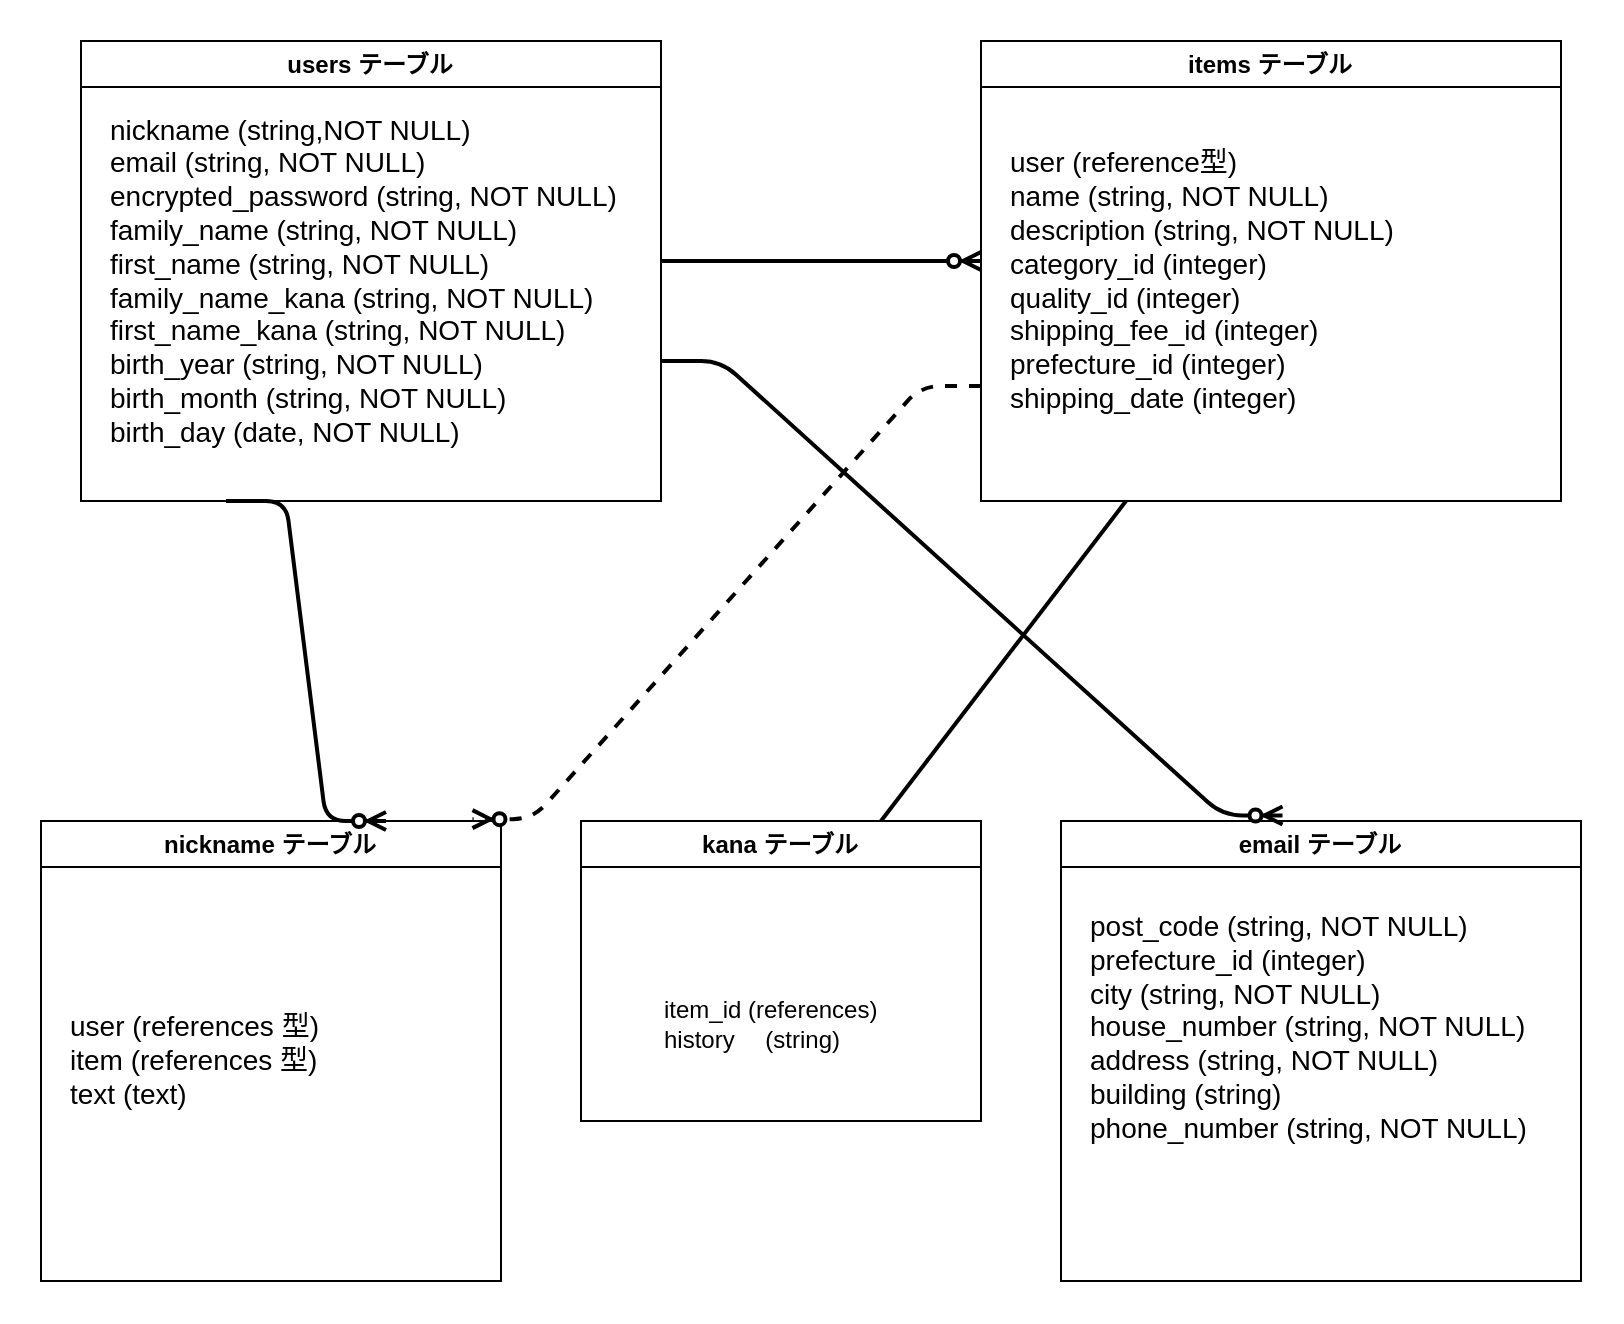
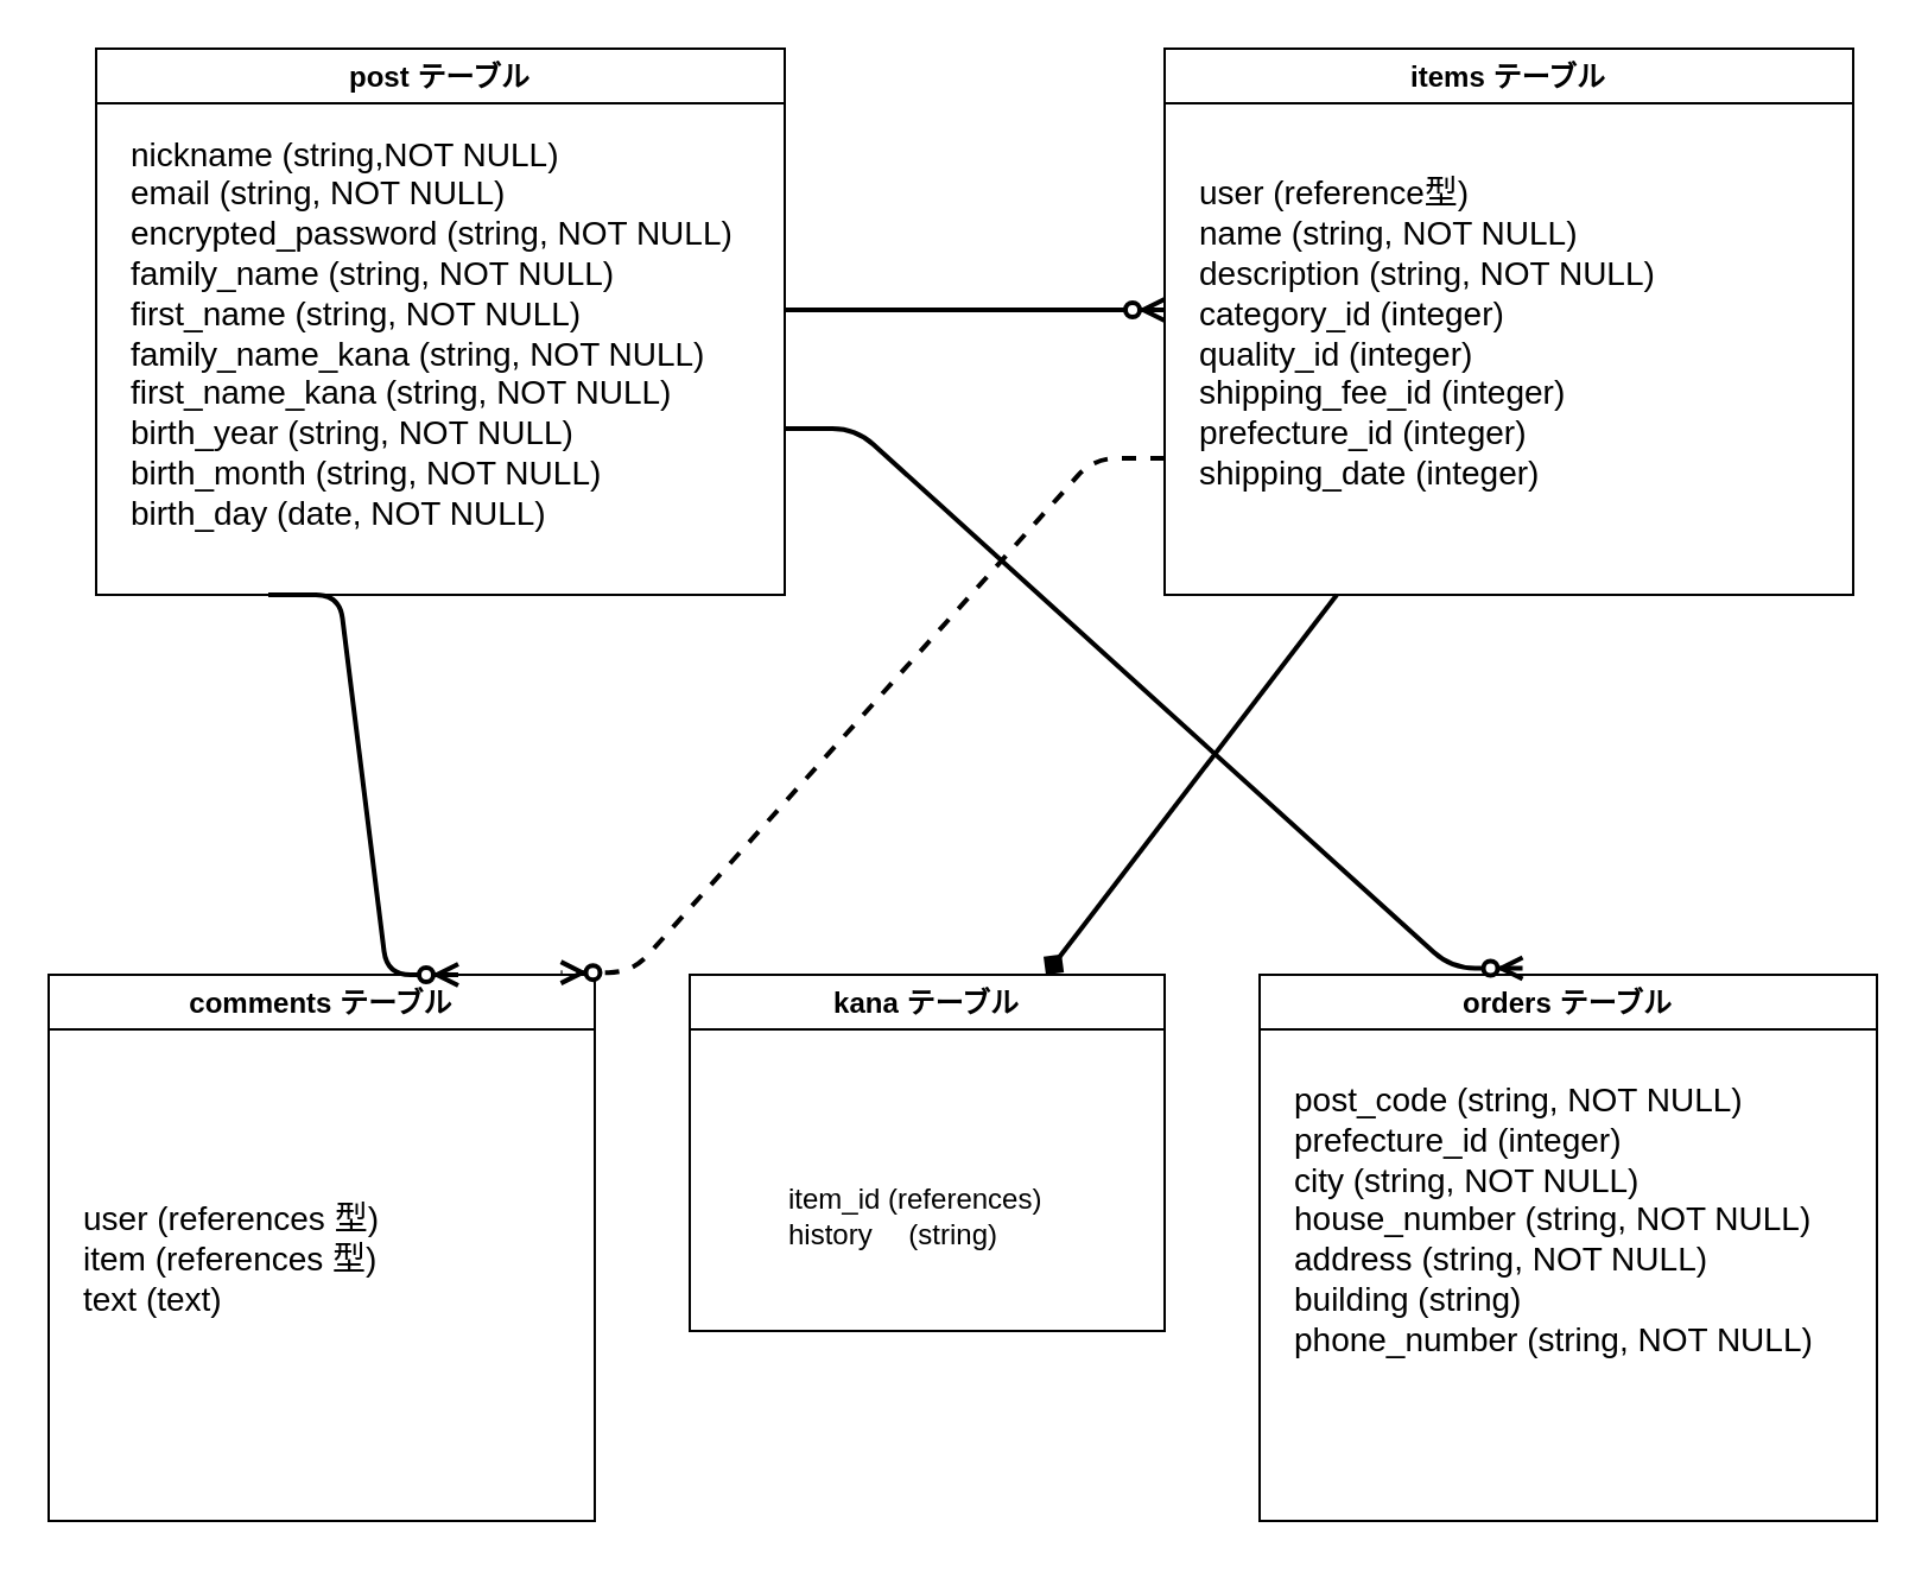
- <mxCell id="2" value="users テーブル" style="swimlane;" parent="1" vertex="1"><mxGeometry x="40" y="20" width="290" height="230" as="geometry"><mxRectangle x="40" y="50" width="110" height="23" as="alternateBounds" /></mxGeometry></mxCell>
+ <mxCell id="2" value="post テーブル" style="swimlane;" parent="1" vertex="1"><mxGeometry x="40" y="20" width="290" height="230" as="geometry"><mxRectangle x="40" y="50" width="110" height="23" as="alternateBounds" /></mxGeometry></mxCell>
- <mxCell id="16" value="" style="endArrow=none;html=1;rounded=0;exitX=0.25;exitY=1;exitDx=0;exitDy=0;entryX=0.75;entryY=0;entryDx=0;entryDy=0;strokeWidth=2;" edge="1" parent="1" source="4" target="13"><mxGeometry relative="1" as="geometry"><mxPoint x="270" y="340" as="sourcePoint" /><mxPoint x="430" y="340" as="targetPoint" /></mxGeometry></mxCell>
+ <mxCell id="16" value="" style="endArrow=diamond;html=1;rounded=0;exitX=0.25;exitY=1;exitDx=0;exitDy=0;entryX=0.75;entryY=0;entryDx=0;entryDy=0;strokeWidth=2;" edge="1" parent="1" source="4" target="13"><mxGeometry relative="1" as="geometry"><mxPoint x="270" y="340" as="sourcePoint" /><mxPoint x="430" y="340" as="targetPoint" /></mxGeometry></mxCell>
- <mxCell id="6" value="nickname テーブル" style="swimlane;" parent="1" vertex="1"><mxGeometry x="20" y="410" width="230" height="230" as="geometry"><mxRectangle x="40" y="50" width="110" height="23" as="alternateBounds" /></mxGeometry></mxCell>
+ <mxCell id="6" value="comments テーブル" style="swimlane;" parent="1" vertex="1"><mxGeometry x="20" y="410" width="230" height="230" as="geometry"><mxRectangle x="40" y="50" width="110" height="23" as="alternateBounds" /></mxGeometry></mxCell>
- <mxCell id="11" value="email テーブル" style="swimlane;" parent="1" vertex="1"><mxGeometry x="530" y="410" width="260" height="230" as="geometry"><mxRectangle x="40" y="50" width="110" height="23" as="alternateBounds" /></mxGeometry></mxCell>
+ <mxCell id="11" value="orders テーブル" style="swimlane;" parent="1" vertex="1"><mxGeometry x="530" y="410" width="260" height="230" as="geometry"><mxRectangle x="40" y="50" width="110" height="23" as="alternateBounds" /></mxGeometry></mxCell>
